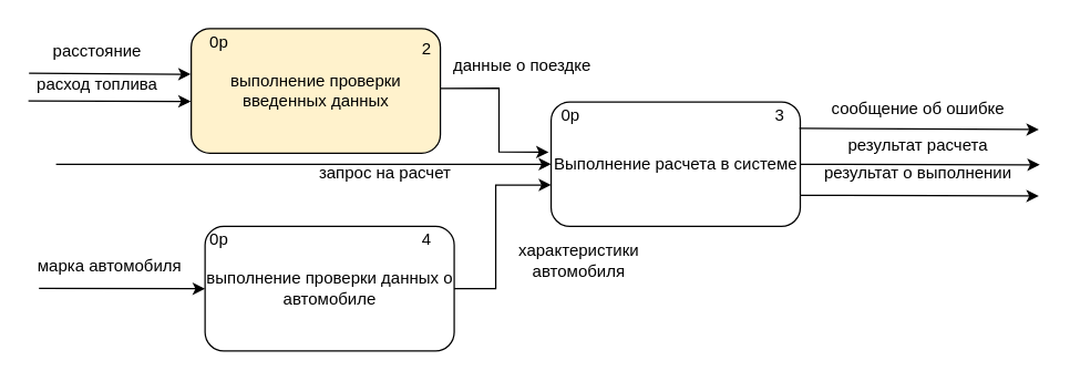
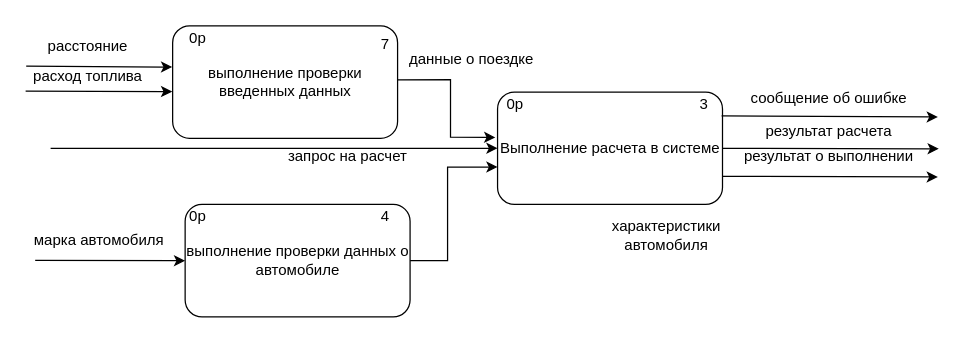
- <mxCell id="25" value="2" style="text;html=1;strokeColor=none;fillColor=none;align=center;verticalAlign=middle;whiteSpace=wrap;rounded=0;" vertex="1" parent="1"><mxGeometry x="278" y="20" width="60" height="30" as="geometry" /></mxCell>
+ <mxCell id="25" value="7" style="text;html=1;strokeColor=none;fillColor=none;align=center;verticalAlign=middle;whiteSpace=wrap;rounded=0;" vertex="1" parent="1"><mxGeometry x="278" y="20" width="60" height="30" as="geometry" /></mxCell>
- <mxCell id="22" value="выполнение проверки введенных данных" style="rounded=1;whiteSpace=wrap;html=1;fillColor=#fff2cc;" vertex="1" parent="1"><mxGeometry x="137.65" y="20" width="180" height="90" as="geometry" /></mxCell>
+ <mxCell id="22" value="выполнение проверки введенных данных" style="rounded=1;whiteSpace=wrap;html=1;" vertex="1" parent="1"><mxGeometry x="137.65" y="20" width="180" height="90" as="geometry" /></mxCell>
- <mxCell id="12" value="характеристики автомобиля" style="text;html=1;strokeColor=none;fillColor=none;align=center;verticalAlign=middle;whiteSpace=wrap;rounded=0;" parent="1" vertex="1"><mxGeometry x="367.65" y="173" width="100" height="30" as="geometry" /></mxCell>
+ <mxCell id="12" value="характеристики автомобиля" style="text;html=1;strokeColor=none;fillColor=none;align=center;verticalAlign=middle;whiteSpace=wrap;rounded=0;" parent="1" vertex="1"><mxGeometry x="482.65" y="173" width="100" height="30" as="geometry" /></mxCell>
